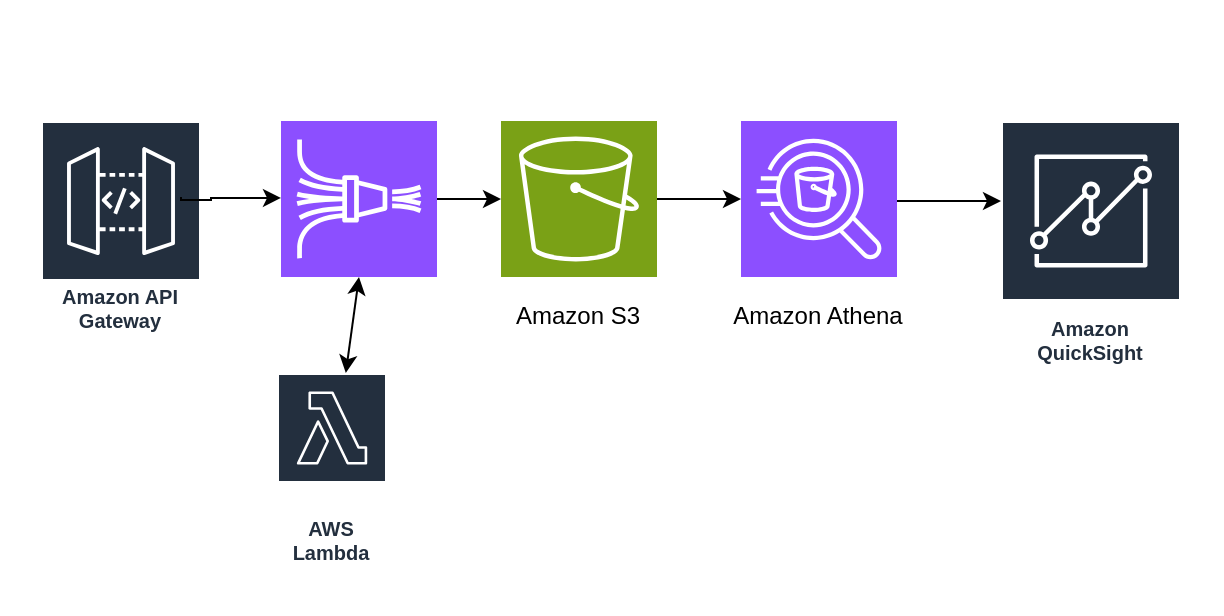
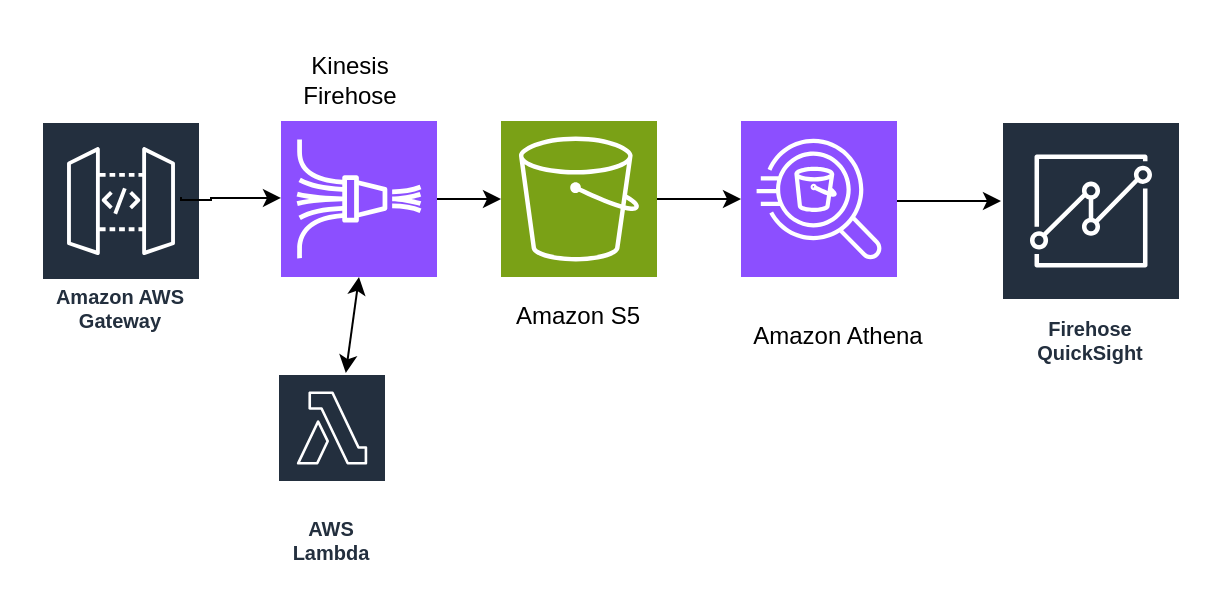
+ <mxCell id="13" value="Kinesis Firehose" style="text;html=1;align=center;verticalAlign=middle;whiteSpace=wrap;rounded=0;" vertex="1" parent="1"><mxGeometry x="130" y="20" width="90" height="40" as="geometry" /></mxCell>
- <mxCell id="2" value="Amazon API Gateway" style="sketch=0;outlineConnect=0;fontColor=#232F3E;gradientColor=none;strokeColor=#ffffff;fillColor=#232F3E;dashed=0;verticalLabelPosition=middle;verticalAlign=bottom;align=center;html=1;whiteSpace=wrap;fontSize=10;fontStyle=1;spacing=3;shape=mxgraph.aws4.productIcon;prIcon=mxgraph.aws4.api_gateway;" vertex="1" parent="1"><mxGeometry x="20" y="60" width="80" height="110" as="geometry" /></mxCell>
+ <mxCell id="2" value="Amazon AWS Gateway" style="sketch=0;outlineConnect=0;fontColor=#232F3E;gradientColor=none;strokeColor=#ffffff;fillColor=#232F3E;dashed=0;verticalLabelPosition=middle;verticalAlign=bottom;align=center;html=1;whiteSpace=wrap;fontSize=10;fontStyle=1;spacing=3;shape=mxgraph.aws4.productIcon;prIcon=mxgraph.aws4.api_gateway;" vertex="1" parent="1"><mxGeometry x="20" y="60" width="80" height="110" as="geometry" /></mxCell>
- <mxCell id="14" value="Amazon S3" style="text;html=1;align=center;verticalAlign=middle;whiteSpace=wrap;rounded=0;" vertex="1" parent="1"><mxGeometry x="244" y="138" width="90" height="40" as="geometry" /></mxCell>
+ <mxCell id="14" value="Amazon S5" style="text;html=1;align=center;verticalAlign=middle;whiteSpace=wrap;rounded=0;" vertex="1" parent="1"><mxGeometry x="244" y="138" width="90" height="40" as="geometry" /></mxCell>
- <mxCell id="15" value="Amazon Athena" style="text;html=1;align=center;verticalAlign=middle;whiteSpace=wrap;rounded=0;" vertex="1" parent="1"><mxGeometry x="364" y="138" width="90" height="40" as="geometry" /></mxCell>
+ <mxCell id="15" value="Amazon Athena" style="text;html=1;align=center;verticalAlign=middle;whiteSpace=wrap;rounded=0;" vertex="1" parent="1"><mxGeometry x="374" y="148" width="90" height="40" as="geometry" /></mxCell>
- <mxCell id="10" value="Amazon QuickSight" style="sketch=0;outlineConnect=0;fontColor=#232F3E;gradientColor=none;strokeColor=#ffffff;fillColor=#232F3E;dashed=0;verticalLabelPosition=middle;verticalAlign=bottom;align=center;html=1;whiteSpace=wrap;fontSize=10;fontStyle=1;spacing=3;shape=mxgraph.aws4.productIcon;prIcon=mxgraph.aws4.quicksight;" vertex="1" parent="1"><mxGeometry x="500" y="60" width="90" height="126" as="geometry" /></mxCell>
+ <mxCell id="10" value="Firehose QuickSight" style="sketch=0;outlineConnect=0;fontColor=#232F3E;gradientColor=none;strokeColor=#ffffff;fillColor=#232F3E;dashed=0;verticalLabelPosition=middle;verticalAlign=bottom;align=center;html=1;whiteSpace=wrap;fontSize=10;fontStyle=1;spacing=3;shape=mxgraph.aws4.productIcon;prIcon=mxgraph.aws4.quicksight;" vertex="1" parent="1"><mxGeometry x="500" y="60" width="90" height="126" as="geometry" /></mxCell>
